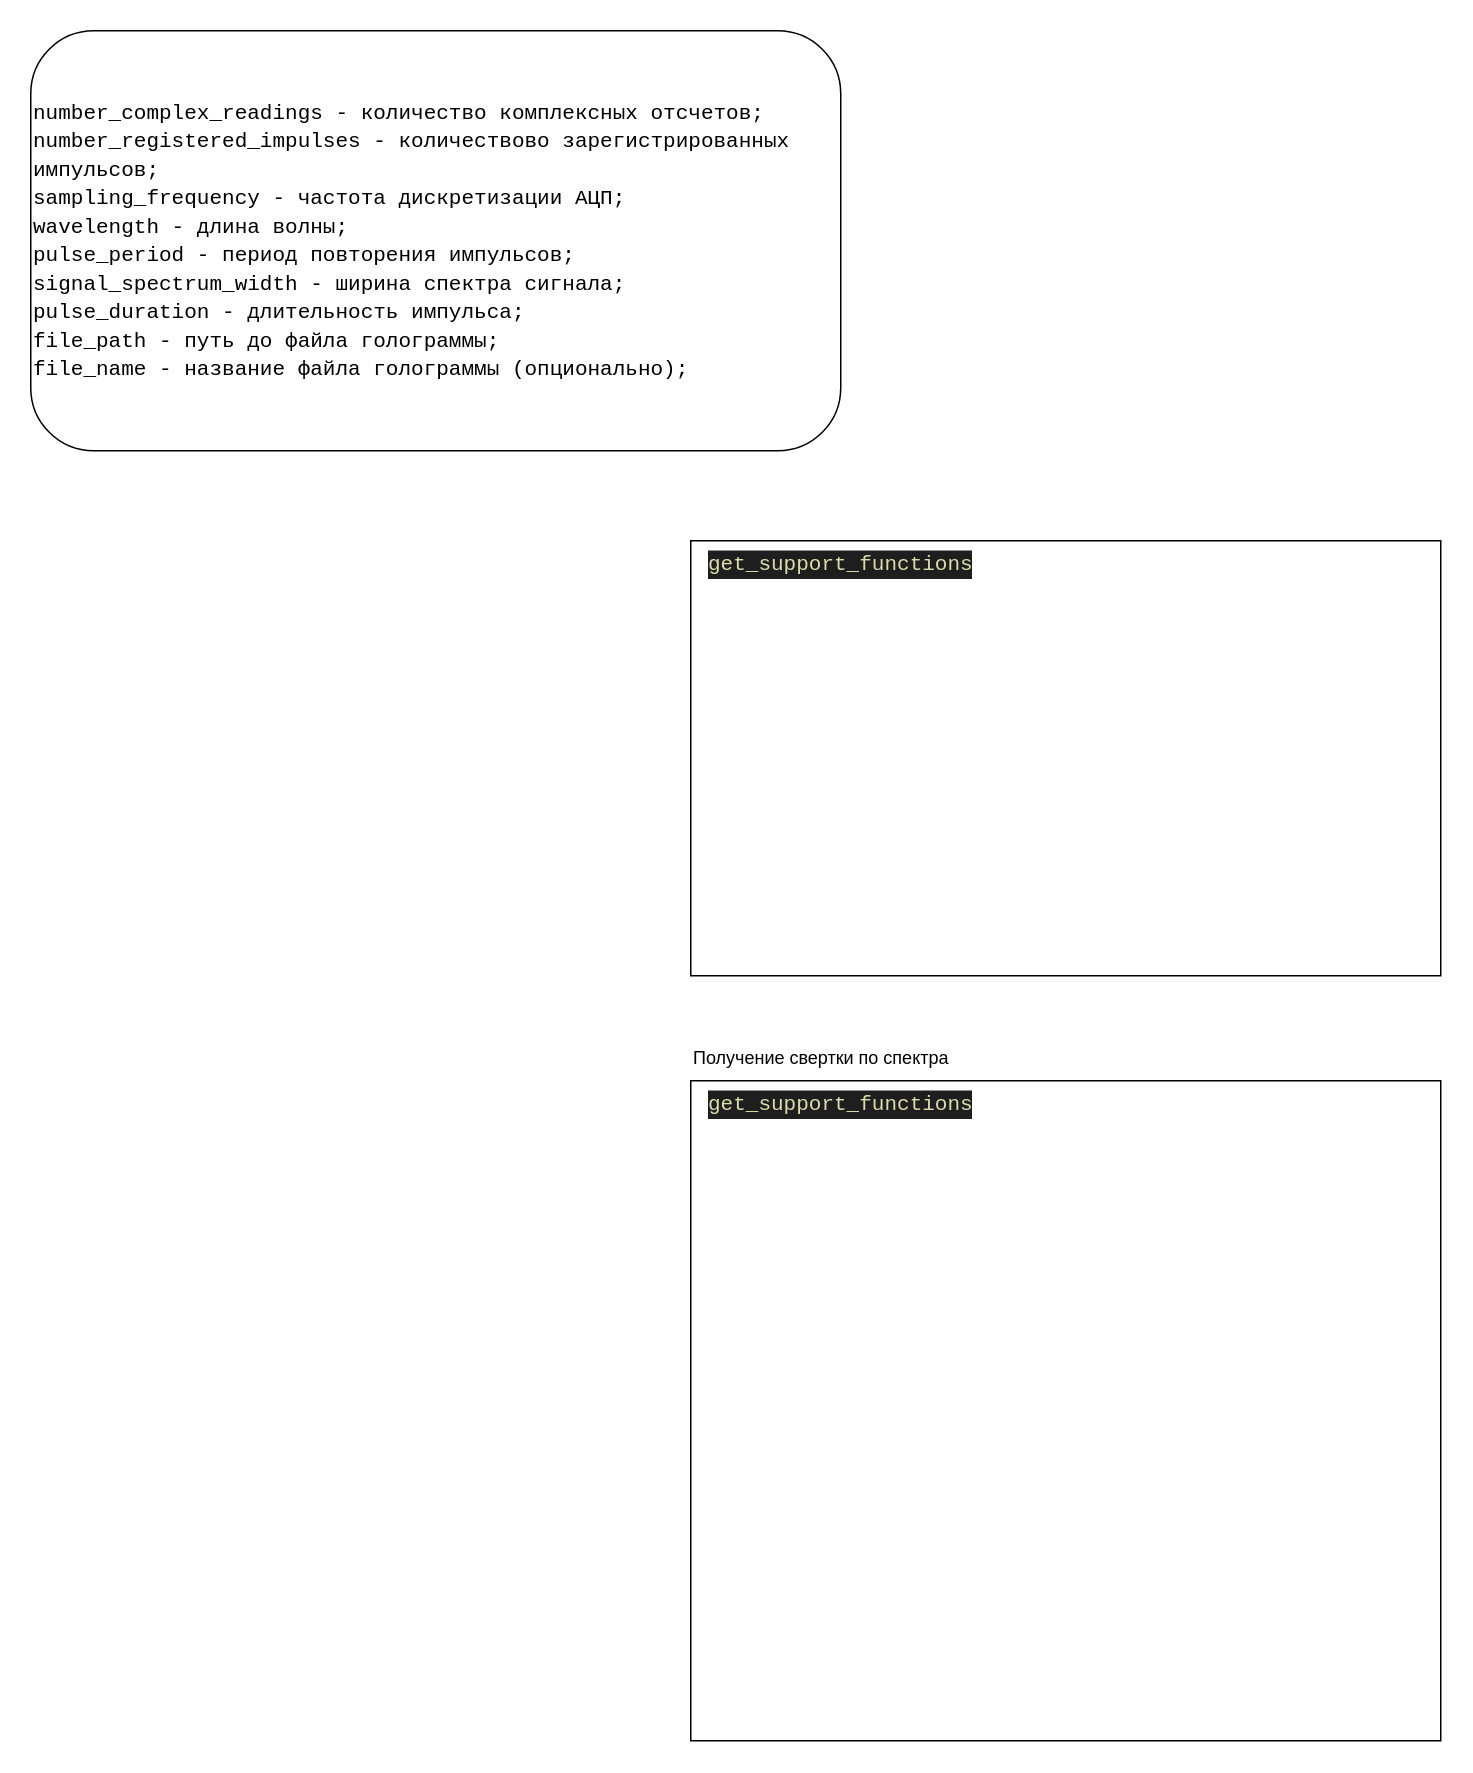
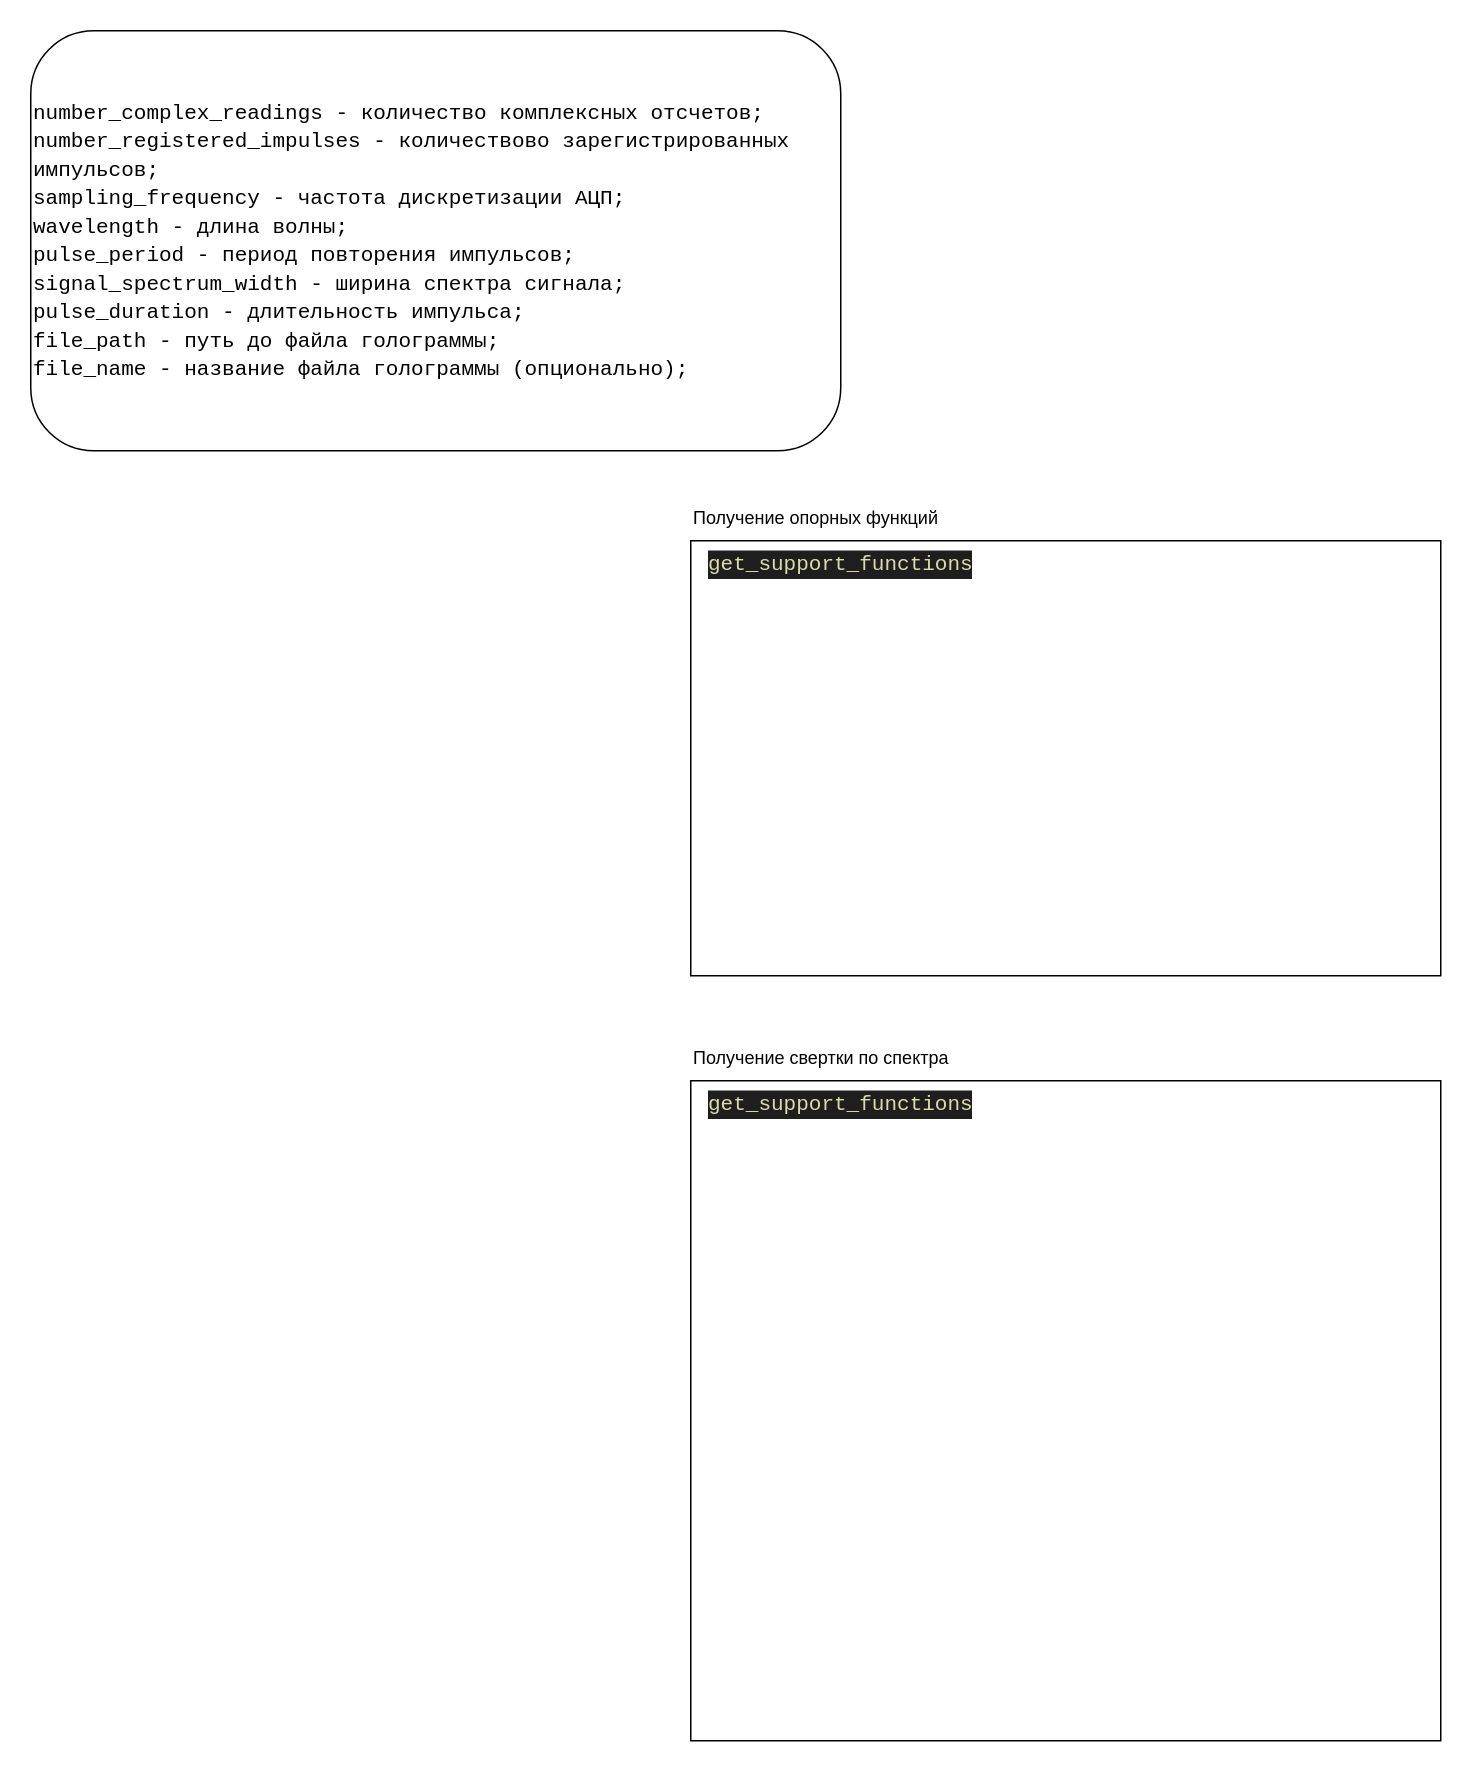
+ <mxCell id="4" value="Получение опорных функций" style="text;html=1;strokeColor=none;fillColor=none;align=left;verticalAlign=middle;whiteSpace=wrap;rounded=0;fontColor=#000000;" parent="1" vertex="1"><mxGeometry x="460" y="330" width="290" height="30" as="geometry" /></mxCell>
